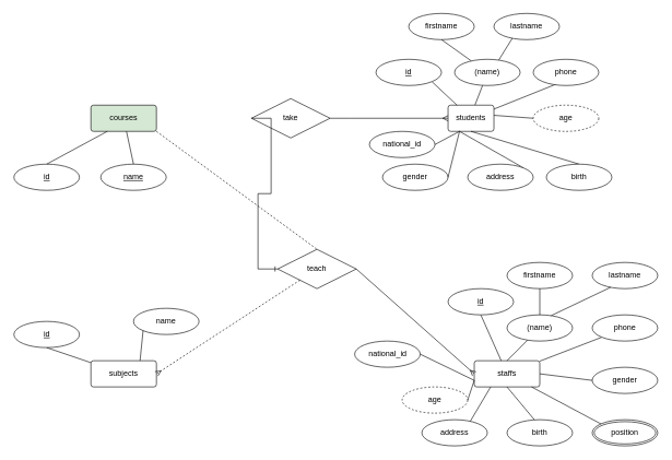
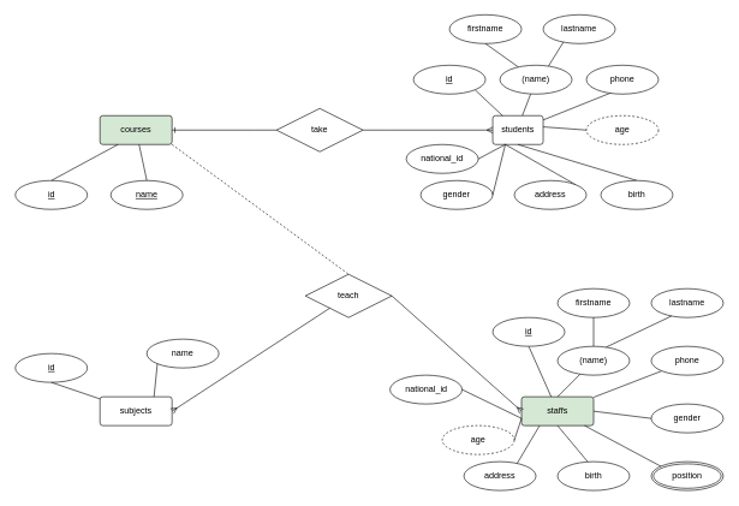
- <mxCell id="55" value="" style="edgeStyle=entityRelationEdgeStyle;fontSize=12;html=1;endArrow=ERone;endFill=1;rounded=0;exitX=0;exitY=0.5;exitDx=0;exitDy=0;" parent="1" source="53" target="52" edge="1"><mxGeometry width="100" height="100" relative="1" as="geometry"><mxPoint x="293" y="140" as="sourcePoint" /><mxPoint x="383" y="60" as="targetPoint" /></mxGeometry></mxCell>
+ <mxCell id="55" value="" style="edgeStyle=entityRelationEdgeStyle;fontSize=12;html=1;endArrow=ERone;endFill=1;rounded=0;entryX=1;entryY=0.5;entryDx=0;entryDy=0;exitX=0;exitY=0.5;exitDx=0;exitDy=0;" parent="1" source="53" target="38" edge="1"><mxGeometry width="100" height="100" relative="1" as="geometry"><mxPoint x="293" y="140" as="sourcePoint" /><mxPoint x="383" y="60" as="targetPoint" /></mxGeometry></mxCell>
- <mxCell id="57" value="" style="fontSize=12;html=1;endArrow=ERmany;rounded=0;entryX=1;entryY=0.5;entryDx=0;entryDy=0;dashed=1;" parent="1" source="52" target="47" edge="1"><mxGeometry width="100" height="100" relative="1" as="geometry"><mxPoint x="403" y="730" as="sourcePoint" /><mxPoint x="503" y="630" as="targetPoint" /></mxGeometry></mxCell>
+ <mxCell id="57" value="" style="fontSize=12;html=1;endArrow=ERmany;rounded=0;entryX=1;entryY=0.5;entryDx=0;entryDy=0;" parent="1" source="52" target="47" edge="1"><mxGeometry width="100" height="100" relative="1" as="geometry"><mxPoint x="403" y="730" as="sourcePoint" /><mxPoint x="503" y="630" as="targetPoint" /></mxGeometry></mxCell>
- <mxCell id="2" value="staffs" style="rounded=1;arcSize=10;whiteSpace=wrap;html=1;align=center;" parent="1" vertex="1"><mxGeometry x="723" y="550" width="100" height="40" as="geometry" /></mxCell>
+ <mxCell id="2" value="staffs" style="rounded=1;arcSize=10;whiteSpace=wrap;html=1;align=center;fillColor=#d5e8d4;" parent="1" vertex="1"><mxGeometry x="723" y="550" width="100" height="40" as="geometry" /></mxCell>
